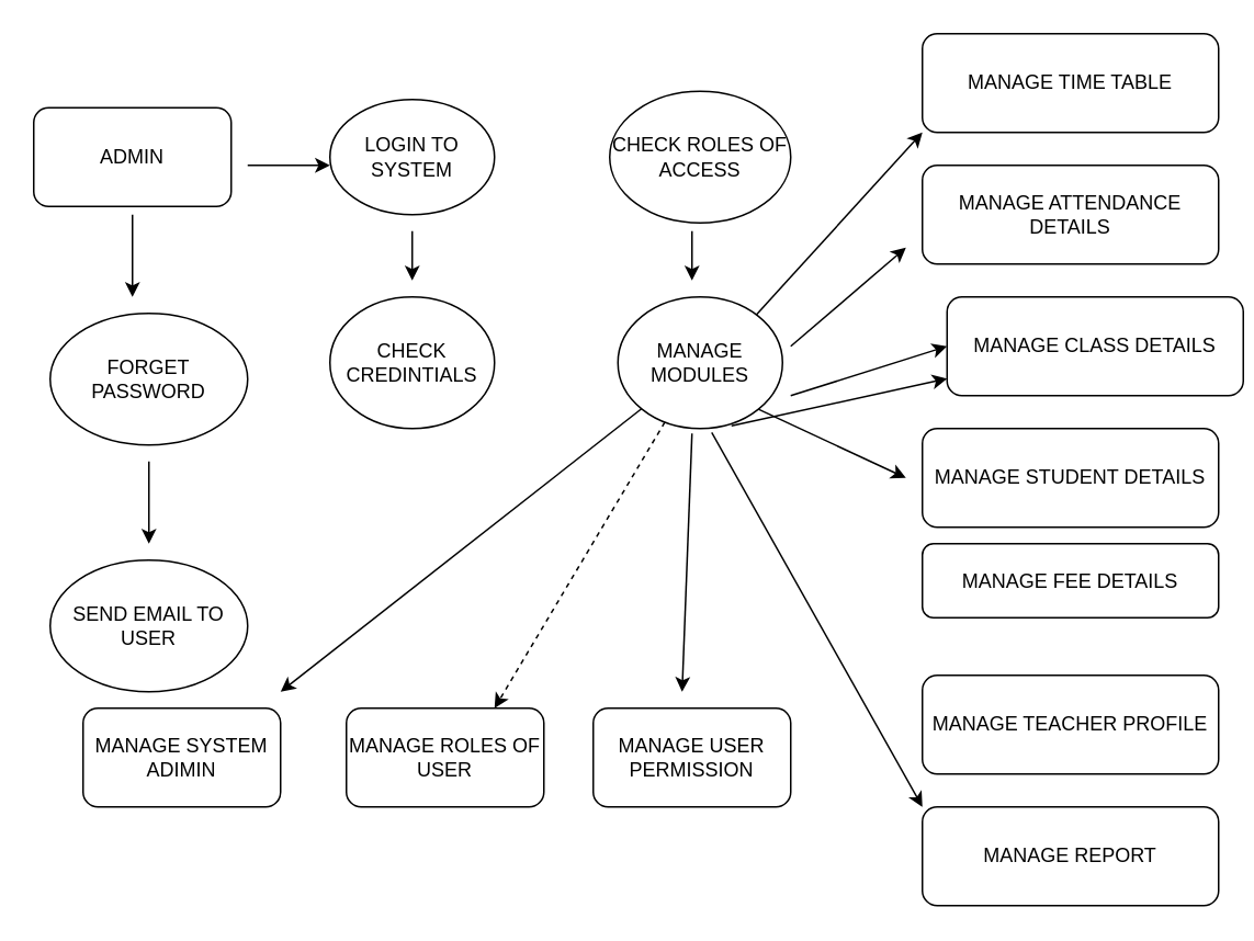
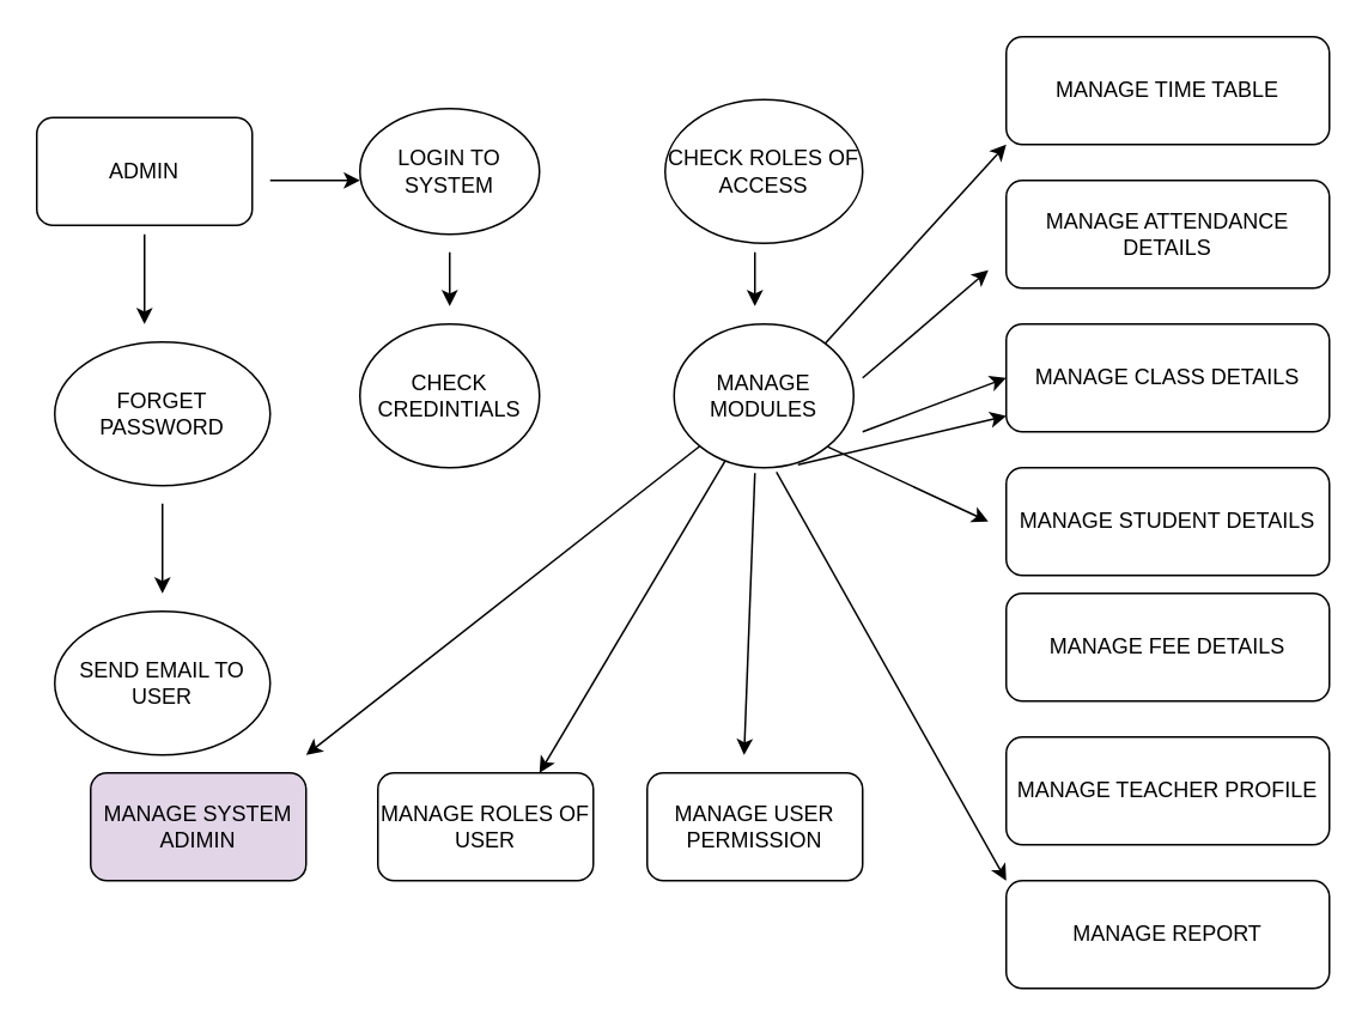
- <mxCell id="6" value="MANAGE CLASS DETAILS" style="rounded=1;whiteSpace=wrap;html=1;" vertex="1" parent="1"><mxGeometry x="575" y="180" width="180" height="60" as="geometry" /></mxCell>
+ <mxCell id="6" value="MANAGE CLASS DETAILS" style="rounded=1;whiteSpace=wrap;html=1;" vertex="1" parent="1"><mxGeometry x="560" y="180" width="180" height="60" as="geometry" /></mxCell>
- <mxCell id="29" value="" style="endArrow=classic;html=1;rounded=0;entryX=0.75;entryY=0;entryDx=0;entryDy=0;dashed=1;" edge="1" parent="1" source="11" target="26"><mxGeometry width="50" height="50" relative="1" as="geometry"><mxPoint x="370" y="260" as="sourcePoint" /><mxPoint x="420" y="210" as="targetPoint" /></mxGeometry></mxCell>
+ <mxCell id="29" value="" style="endArrow=classic;html=1;rounded=0;entryX=0.75;entryY=0;entryDx=0;entryDy=0;" edge="1" parent="1" source="11" target="26"><mxGeometry width="50" height="50" relative="1" as="geometry"><mxPoint x="370" y="260" as="sourcePoint" /><mxPoint x="420" y="210" as="targetPoint" /></mxGeometry></mxCell>
- <mxCell id="8" value="MANAGE FEE DETAILS" style="rounded=1;whiteSpace=wrap;html=1;" vertex="1" parent="1"><mxGeometry x="560" y="330" width="180" height="45" as="geometry" /></mxCell>
+ <mxCell id="8" value="MANAGE FEE DETAILS" style="rounded=1;whiteSpace=wrap;html=1;" vertex="1" parent="1"><mxGeometry x="560" y="330" width="180" height="60" as="geometry" /></mxCell>
- <mxCell id="25" value="MANAGE SYSTEM ADIMIN" style="rounded=1;whiteSpace=wrap;html=1;" vertex="1" parent="1"><mxGeometry x="50" y="430" width="120" height="60" as="geometry" /></mxCell>
+ <mxCell id="25" value="MANAGE SYSTEM ADIMIN" style="rounded=1;whiteSpace=wrap;html=1;fillColor=#e1d5e7;" vertex="1" parent="1"><mxGeometry x="50" y="430" width="120" height="60" as="geometry" /></mxCell>
